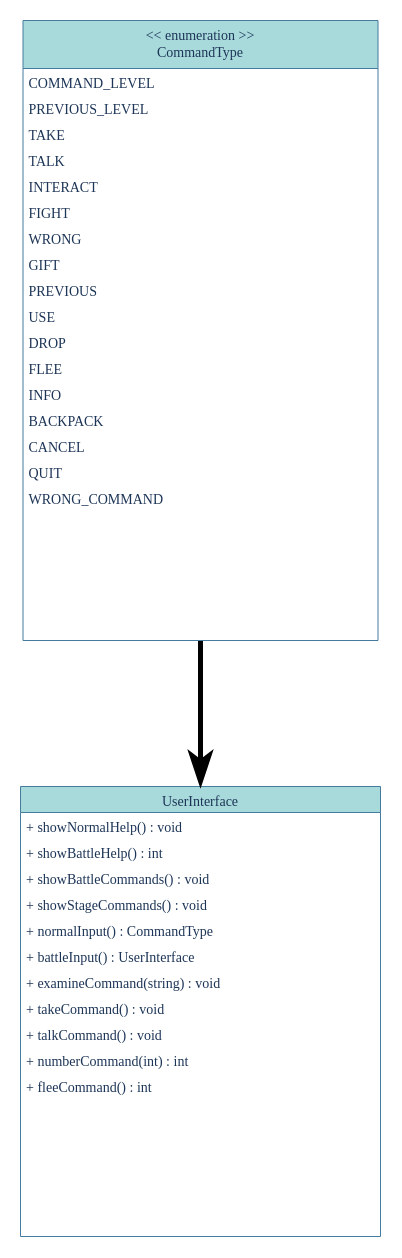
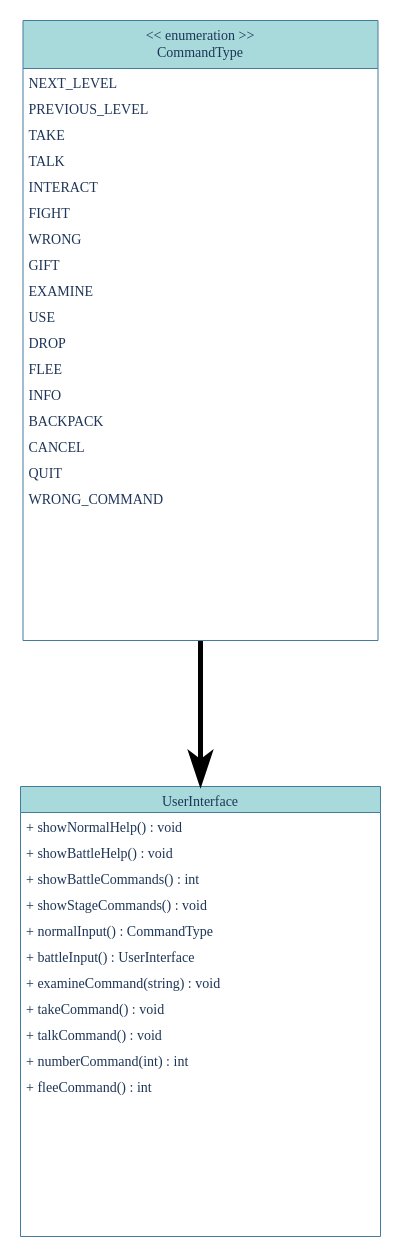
- <mxCell id="16" value="COMMAND_LEVEL" style="text;align=left;verticalAlign=top;spacingLeft=4;spacingRight=4;overflow=hidden;rotatable=0;points=[[0,0.5],[1,0.5]];portConstraint=eastwest;fontSize=14;fontFamily=Fira Code;fontColor=#1D3557;fontStyle=0;" parent="15" vertex="1"><mxGeometry y="48" width="355" height="26" as="geometry" /></mxCell>
+ <mxCell id="16" value="NEXT_LEVEL" style="text;align=left;verticalAlign=top;spacingLeft=4;spacingRight=4;overflow=hidden;rotatable=0;points=[[0,0.5],[1,0.5]];portConstraint=eastwest;fontSize=14;fontFamily=Fira Code;fontColor=#1D3557;fontStyle=0;" parent="15" vertex="1"><mxGeometry y="48" width="355" height="26" as="geometry" /></mxCell>
- <mxCell id="24" value="PREVIOUS" style="text;align=left;verticalAlign=top;spacingLeft=4;spacingRight=4;overflow=hidden;rotatable=0;points=[[0,0.5],[1,0.5]];portConstraint=eastwest;fontSize=14;fontFamily=Fira Code;fontColor=#1D3557;fontStyle=0;" parent="15" vertex="1"><mxGeometry y="256" width="355" height="26" as="geometry" /></mxCell>
+ <mxCell id="24" value="EXAMINE" style="text;align=left;verticalAlign=top;spacingLeft=4;spacingRight=4;overflow=hidden;rotatable=0;points=[[0,0.5],[1,0.5]];portConstraint=eastwest;fontSize=14;fontFamily=Fira Code;fontColor=#1D3557;fontStyle=0;" parent="15" vertex="1"><mxGeometry y="256" width="355" height="26" as="geometry" /></mxCell>
- <mxCell id="4" value="+ showBattleHelp() : int" style="text;align=left;verticalAlign=top;spacingLeft=4;spacingRight=4;overflow=hidden;rotatable=0;points=[[0,0.5],[1,0.5]];portConstraint=eastwest;fontSize=14;fontFamily=Fira Code;fontColor=#1D3557;" parent="2" vertex="1"><mxGeometry y="52" width="360" height="26" as="geometry" /></mxCell>
+ <mxCell id="4" value="+ showBattleHelp() : void" style="text;align=left;verticalAlign=top;spacingLeft=4;spacingRight=4;overflow=hidden;rotatable=0;points=[[0,0.5],[1,0.5]];portConstraint=eastwest;fontSize=14;fontFamily=Fira Code;fontColor=#1D3557;" parent="2" vertex="1"><mxGeometry y="52" width="360" height="26" as="geometry" /></mxCell>
- <mxCell id="5" value="+ showBattleCommands() : void" style="text;align=left;verticalAlign=top;spacingLeft=4;spacingRight=4;overflow=hidden;rotatable=0;points=[[0,0.5],[1,0.5]];portConstraint=eastwest;fontSize=14;fontFamily=Fira Code;fontColor=#1D3557;" parent="2" vertex="1"><mxGeometry y="78" width="360" height="26" as="geometry" /></mxCell>
+ <mxCell id="5" value="+ showBattleCommands() : int" style="text;align=left;verticalAlign=top;spacingLeft=4;spacingRight=4;overflow=hidden;rotatable=0;points=[[0,0.5],[1,0.5]];portConstraint=eastwest;fontSize=14;fontFamily=Fira Code;fontColor=#1D3557;" parent="2" vertex="1"><mxGeometry y="78" width="360" height="26" as="geometry" /></mxCell>
